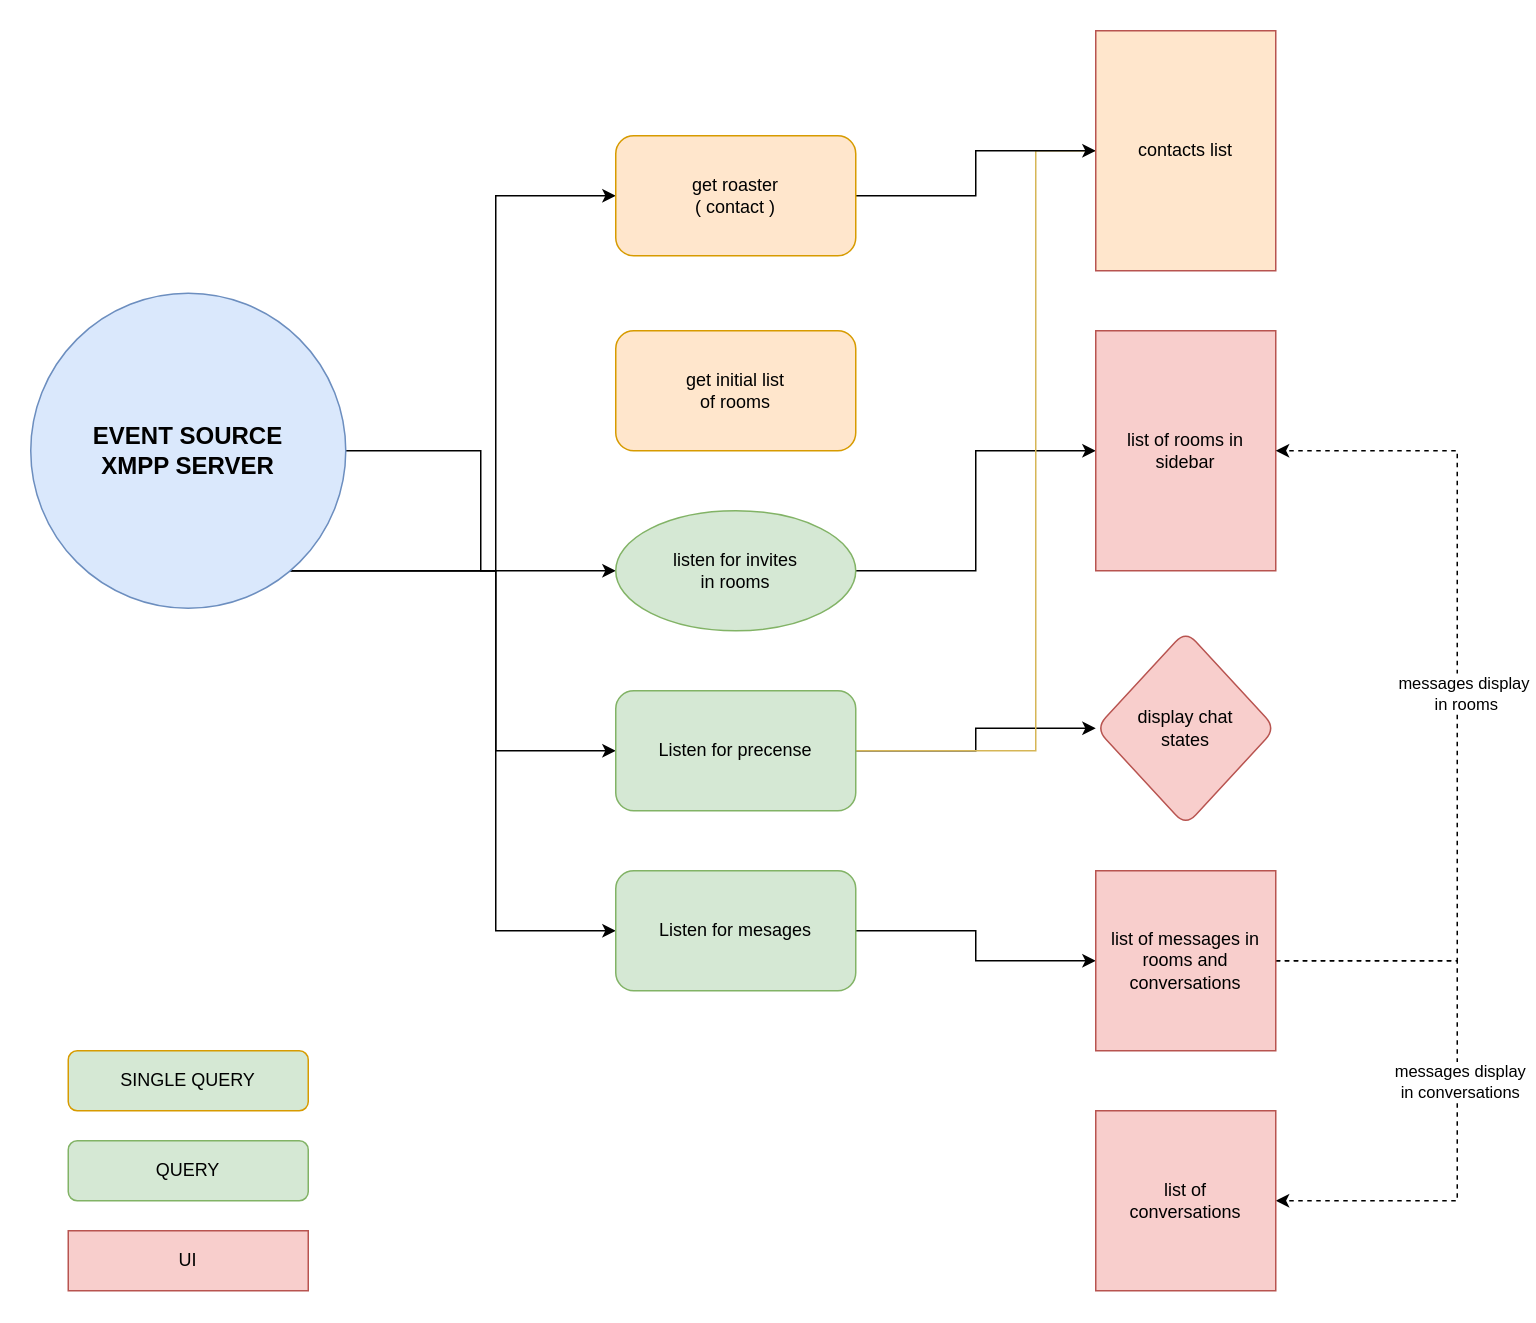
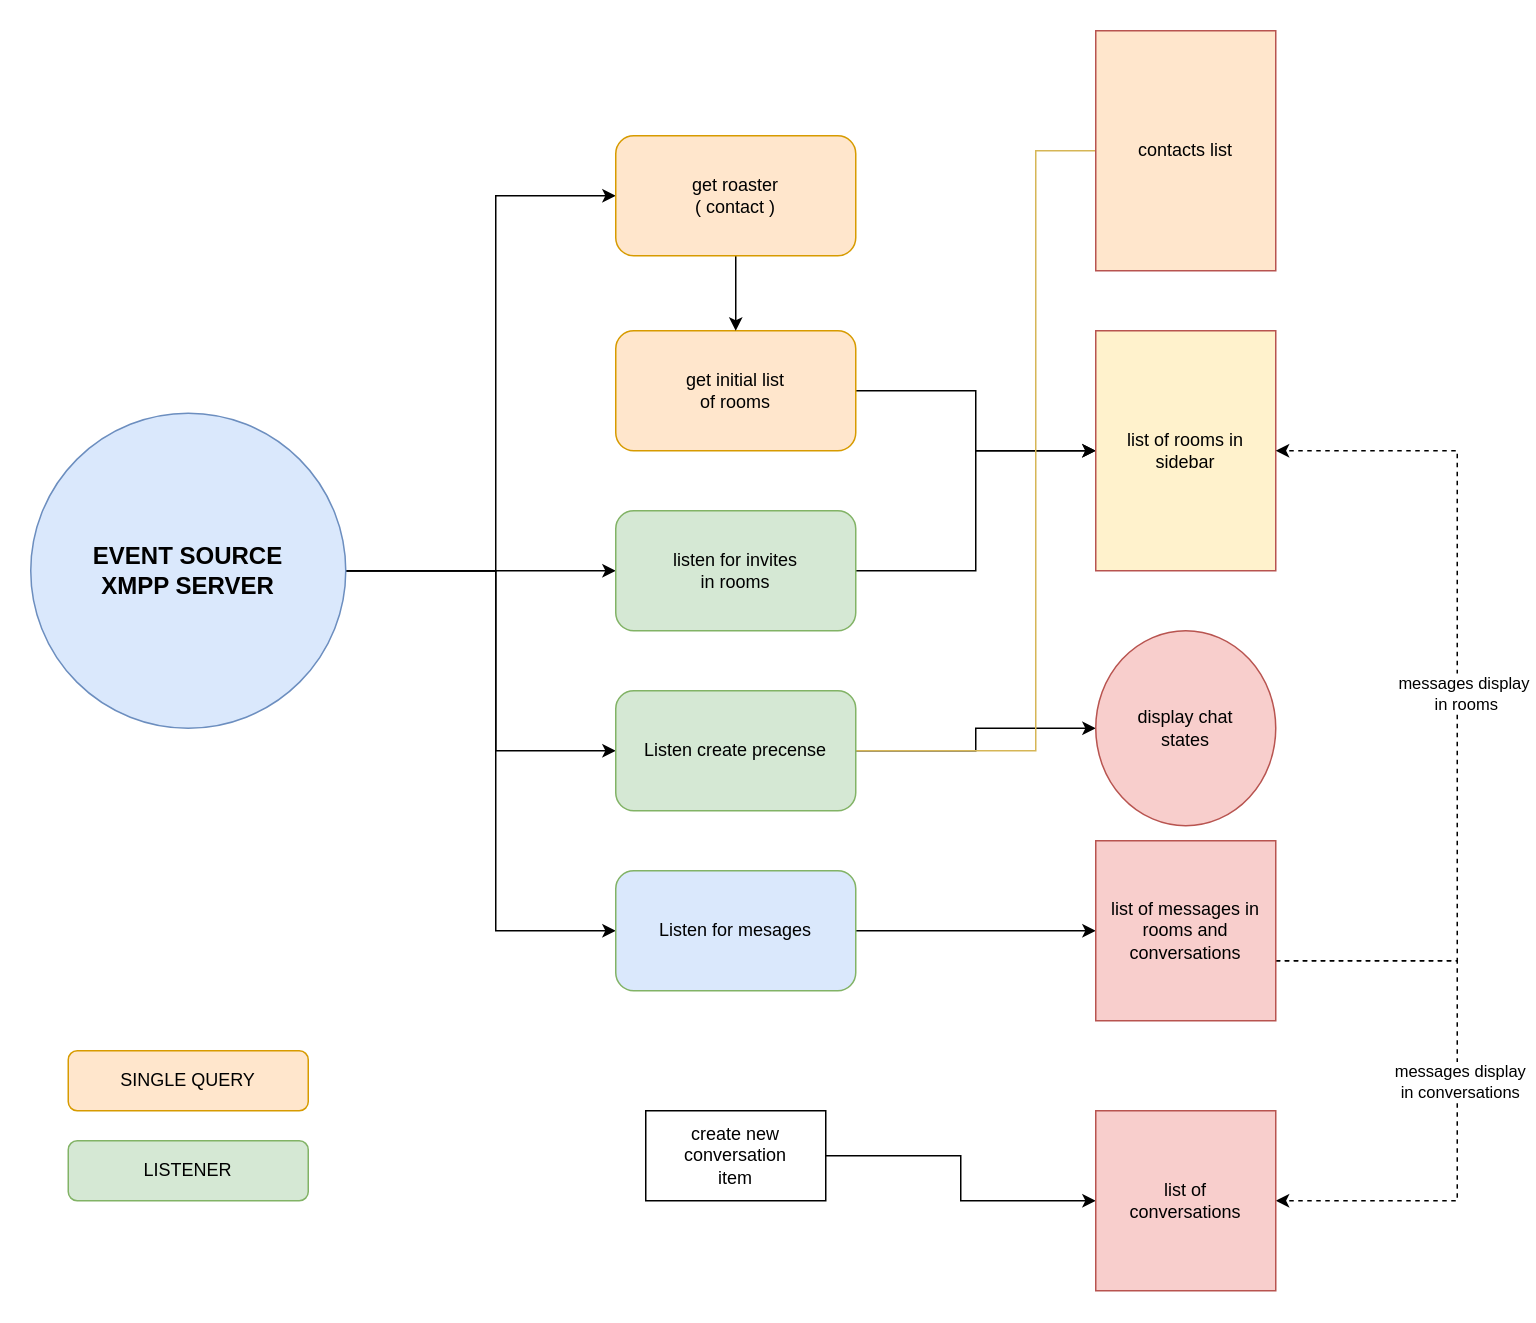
- <mxCell id="26" style="edgeStyle=orthogonalEdgeStyle;rounded=0;orthogonalLoop=1;jettySize=auto;html=1;entryX=0;entryY=0.5;entryDx=0;entryDy=0;" edge="1" parent="1" source="27" target="28"><mxGeometry relative="1" as="geometry" /></mxCell>
+ <mxCell id="26" style="edgeStyle=orthogonalEdgeStyle;rounded=0;orthogonalLoop=1;jettySize=auto;html=1;" edge="1" parent="1" source="27" target="8"><mxGeometry relative="1" as="geometry" /></mxCell>
+ <mxCell id="7" style="edgeStyle=orthogonalEdgeStyle;rounded=0;orthogonalLoop=1;jettySize=auto;html=1;entryX=0;entryY=0.5;entryDx=0;entryDy=0;" edge="1" parent="1" source="8" target="11"><mxGeometry relative="1" as="geometry"><Array as="points"><mxPoint x="650" y="260" /><mxPoint x="650" y="300" /></Array></mxGeometry></mxCell>
- <mxCell id="6" value="&lt;div style=&quot;font-size: 16px;&quot;&gt;&lt;font style=&quot;font-size: 16px;&quot;&gt;&lt;b&gt;EVENT SOURCE&lt;/b&gt;&lt;/font&gt;&lt;/div&gt;&lt;div style=&quot;font-size: 16px;&quot;&gt;&lt;font style=&quot;font-size: 16px;&quot;&gt;&lt;b&gt;&lt;font style=&quot;font-size: 16px;&quot;&gt;XMPP SERVER&lt;/font&gt;&lt;br&gt;&lt;/b&gt;&lt;/font&gt;&lt;/div&gt;" style="ellipse;whiteSpace=wrap;html=1;aspect=fixed;fillColor=#dae8fc;strokeColor=#6c8ebf;" vertex="1" parent="1"><mxGeometry x="20" y="195" width="210" height="210" as="geometry" /></mxCell>
+ <mxCell id="6" value="&lt;div style=&quot;font-size: 16px;&quot;&gt;&lt;font style=&quot;font-size: 16px;&quot;&gt;&lt;b&gt;EVENT SOURCE&lt;/b&gt;&lt;/font&gt;&lt;/div&gt;&lt;div style=&quot;font-size: 16px;&quot;&gt;&lt;font style=&quot;font-size: 16px;&quot;&gt;&lt;b&gt;&lt;font style=&quot;font-size: 16px;&quot;&gt;XMPP SERVER&lt;/font&gt;&lt;br&gt;&lt;/b&gt;&lt;/font&gt;&lt;/div&gt;" style="ellipse;whiteSpace=wrap;html=1;aspect=fixed;fillColor=#dae8fc;strokeColor=#6c8ebf;" vertex="1" parent="1"><mxGeometry x="20" y="275" width="210" height="210" as="geometry" /></mxCell>
- <mxCell id="11" value="&lt;div&gt;list of rooms in sidebar&lt;/div&gt;" style="rounded=0;whiteSpace=wrap;html=1;fillColor=#f8cecc;strokeColor=#b85450;" vertex="1" parent="1"><mxGeometry x="730" y="220" width="120" height="160" as="geometry" /></mxCell>
+ <mxCell id="11" value="&lt;div&gt;list of rooms in sidebar&lt;/div&gt;" style="rounded=0;whiteSpace=wrap;html=1;fillColor=#fff2cc;strokeColor=#b85450;" vertex="1" parent="1"><mxGeometry x="730" y="220" width="120" height="160" as="geometry" /></mxCell>
- <mxCell id="10" value="&lt;div&gt;listen for invites&lt;/div&gt;&lt;div&gt;in rooms &lt;/div&gt;" style="ellipse;whiteSpace=wrap;html=1;fillColor=#d5e8d4;strokeColor=#82b366;" vertex="1" parent="1"><mxGeometry x="410" y="340" width="160" height="80" as="geometry" /></mxCell>
+ <mxCell id="10" value="&lt;div&gt;listen for invites&lt;/div&gt;&lt;div&gt;in rooms &lt;/div&gt;" style="rounded=1;whiteSpace=wrap;html=1;fillColor=#d5e8d4;strokeColor=#82b366;" vertex="1" parent="1"><mxGeometry x="410" y="340" width="160" height="80" as="geometry" /></mxCell>
- <mxCell id="22" value="&lt;div&gt;display chat&lt;/div&gt;&lt;div&gt;states&lt;/div&gt;" style="rhombus;whiteSpace=wrap;html=1;fillColor=#f8cecc;strokeColor=#b85450;rounded=1;" vertex="1" parent="1"><mxGeometry x="730" y="420" width="120" height="130" as="geometry" /></mxCell>
+ <mxCell id="22" value="&lt;div&gt;display chat&lt;/div&gt;&lt;div&gt;states&lt;/div&gt;" style="ellipse;whiteSpace=wrap;html=1;fillColor=#f8cecc;strokeColor=#b85450;" vertex="1" parent="1"><mxGeometry x="730" y="420" width="120" height="130" as="geometry" /></mxCell>
- <mxCell id="14" value="&lt;div&gt;Listen for precense&lt;/div&gt;" style="rounded=1;whiteSpace=wrap;html=1;fillColor=#d5e8d4;strokeColor=#82b366;" vertex="1" parent="1"><mxGeometry x="410" y="460" width="160" height="80" as="geometry" /></mxCell>
+ <mxCell id="14" value="&lt;div&gt;Listen create precense&lt;/div&gt;" style="rounded=1;whiteSpace=wrap;html=1;fillColor=#d5e8d4;strokeColor=#82b366;" vertex="1" parent="1"><mxGeometry x="410" y="460" width="160" height="80" as="geometry" /></mxCell>
- <mxCell id="16" value="&lt;div&gt;Listen for mesages&lt;/div&gt;" style="rounded=1;whiteSpace=wrap;html=1;fillColor=#d5e8d4;strokeColor=#82b366;" vertex="1" parent="1"><mxGeometry x="410" y="580" width="160" height="80" as="geometry" /></mxCell>
+ <mxCell id="16" value="&lt;div&gt;Listen for mesages&lt;/div&gt;" style="rounded=1;whiteSpace=wrap;html=1;fillColor=#dae8fc;strokeColor=#82b366;" vertex="1" parent="1"><mxGeometry x="410" y="580" width="160" height="80" as="geometry" /></mxCell>
- <mxCell id="21" value="&lt;div&gt;list of messages in rooms and conversations&lt;/div&gt;" style="rounded=0;whiteSpace=wrap;html=1;fillColor=#f8cecc;strokeColor=#b85450;" vertex="1" parent="1"><mxGeometry x="730" y="580" width="120" height="120" as="geometry" /></mxCell>
+ <mxCell id="21" value="&lt;div&gt;list of messages in rooms and conversations&lt;/div&gt;" style="rounded=0;whiteSpace=wrap;html=1;fillColor=#f8cecc;strokeColor=#b85450;" vertex="1" parent="1"><mxGeometry x="730" y="560" width="120" height="120" as="geometry" /></mxCell>
- <mxCell id="29" value="SINGLE QUERY" style="rounded=1;whiteSpace=wrap;html=1;fillColor=#d5e8d4;strokeColor=#d79b00;" vertex="1" parent="1"><mxGeometry x="45" y="700" width="160" height="40" as="geometry" /></mxCell>
+ <mxCell id="29" value="SINGLE QUERY" style="rounded=1;whiteSpace=wrap;html=1;fillColor=#ffe6cc;strokeColor=#d79b00;" vertex="1" parent="1"><mxGeometry x="45" y="700" width="160" height="40" as="geometry" /></mxCell>
+ <mxCell id="24" value="&lt;div&gt;create new conversation&lt;/div&gt;&lt;div&gt;item&lt;br&gt;&lt;/div&gt;" style="whiteSpace=wrap;html=1;" vertex="1" parent="1"><mxGeometry x="430" y="740" width="120" height="60" as="geometry" /></mxCell>
- <mxCell id="30" value="QUERY" style="rounded=1;whiteSpace=wrap;html=1;fillColor=#d5e8d4;strokeColor=#82b366;" vertex="1" parent="1"><mxGeometry x="45" y="760" width="160" height="40" as="geometry" /></mxCell>
+ <mxCell id="30" value="LISTENER" style="rounded=1;whiteSpace=wrap;html=1;fillColor=#d5e8d4;strokeColor=#82b366;" vertex="1" parent="1"><mxGeometry x="45" y="760" width="160" height="40" as="geometry" /></mxCell>
+ <mxCell id="23" style="edgeStyle=orthogonalEdgeStyle;rounded=0;orthogonalLoop=1;jettySize=auto;html=1;entryX=0;entryY=0.5;entryDx=0;entryDy=0;" edge="1" parent="1" source="24" target="25"><mxGeometry relative="1" as="geometry" /></mxCell>
- <mxCell id="31" value="&lt;div&gt;UI&lt;/div&gt;" style="rounded=0;whiteSpace=wrap;html=1;fillColor=#f8cecc;strokeColor=#b85450;" vertex="1" parent="1"><mxGeometry x="45" y="820" width="160" height="40" as="geometry" /></mxCell>
